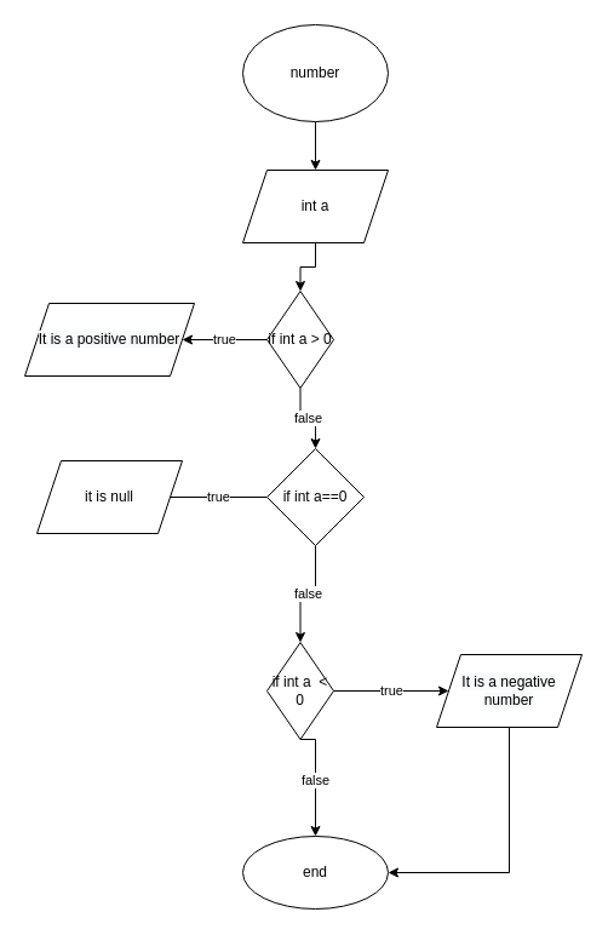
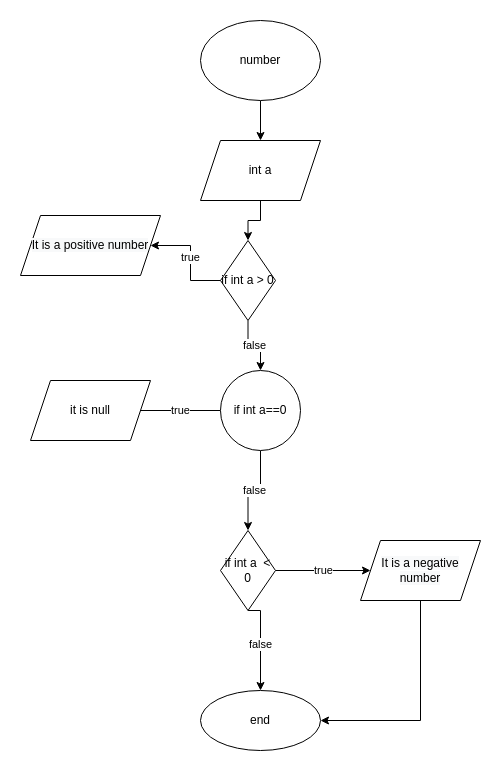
- <mxCell id="16" value="&#10;&#10;&lt;span style=&quot;color: rgb(0, 0, 0); font-family: helvetica; font-size: 12px; font-style: normal; font-weight: 400; letter-spacing: normal; text-align: center; text-indent: 0px; text-transform: none; word-spacing: 0px; background-color: rgb(248, 249, 250); display: inline; float: none;&quot;&gt;It is a positive number&lt;/span&gt;&#10;&#10;" style="shape=parallelogram;perimeter=parallelogramPerimeter;whiteSpace=wrap;html=1;fixedSize=1;" vertex="1" parent="1"><mxGeometry x="20" y="250" width="140" height="60" as="geometry" /></mxCell>
+ <mxCell id="16" value="&#10;&#10;&lt;span style=&quot;color: rgb(0, 0, 0); font-family: helvetica; font-size: 12px; font-style: normal; font-weight: 400; letter-spacing: normal; text-align: center; text-indent: 0px; text-transform: none; word-spacing: 0px; background-color: rgb(248, 249, 250); display: inline; float: none;&quot;&gt;It is a positive number&lt;/span&gt;&#10;&#10;" style="shape=parallelogram;perimeter=parallelogramPerimeter;whiteSpace=wrap;html=1;fixedSize=1;" vertex="1" parent="1"><mxGeometry x="20" y="215" width="140" height="60" as="geometry" /></mxCell>
- <mxCell id="11" value="if int a==0" style="rhombus;whiteSpace=wrap;html=1;" vertex="1" parent="1"><mxGeometry x="220" y="370" width="80" height="80" as="geometry" /></mxCell>
+ <mxCell id="11" value="if int a==0" style="ellipse;whiteSpace=wrap;html=1;" vertex="1" parent="1"><mxGeometry x="220" y="370" width="80" height="80" as="geometry" /></mxCell>
